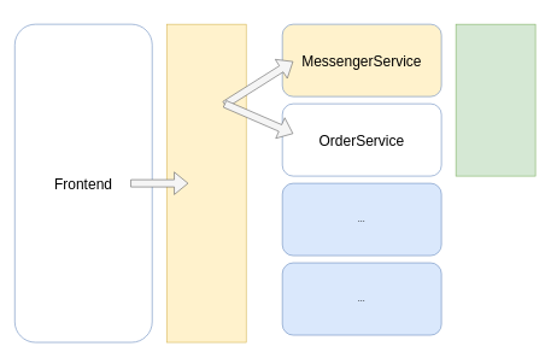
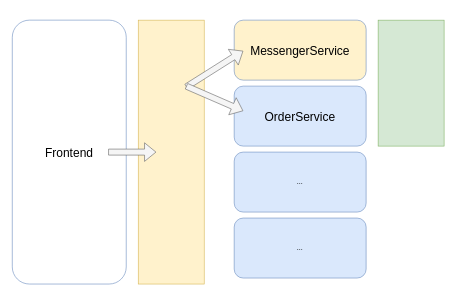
- <mxCell id="4" value="&lt;font style=&quot;font-size: 20px&quot;&gt;OrderService&lt;/font&gt;" style="rounded=1;whiteSpace=wrap;html=1;fillColor=#ffffff;strokeColor=#6c8ebf;" vertex="1" parent="1"><mxGeometry x="390" y="143" width="220" height="100" as="geometry" /></mxCell>
+ <mxCell id="4" value="&lt;font style=&quot;font-size: 20px&quot;&gt;OrderService&lt;/font&gt;" style="rounded=1;whiteSpace=wrap;html=1;fillColor=#dae8fc;strokeColor=#6c8ebf;" vertex="1" parent="1"><mxGeometry x="390" y="143" width="220" height="100" as="geometry" /></mxCell>
